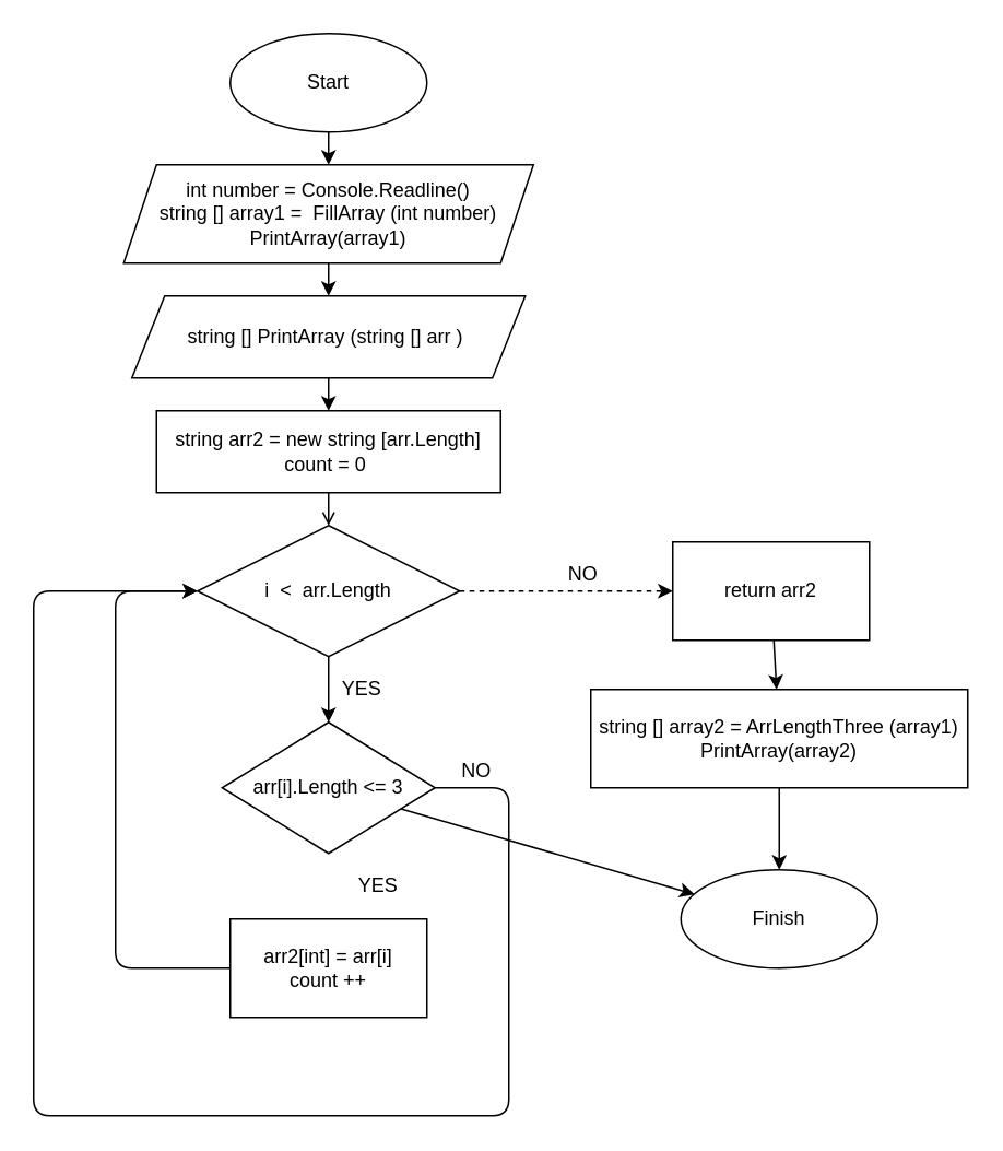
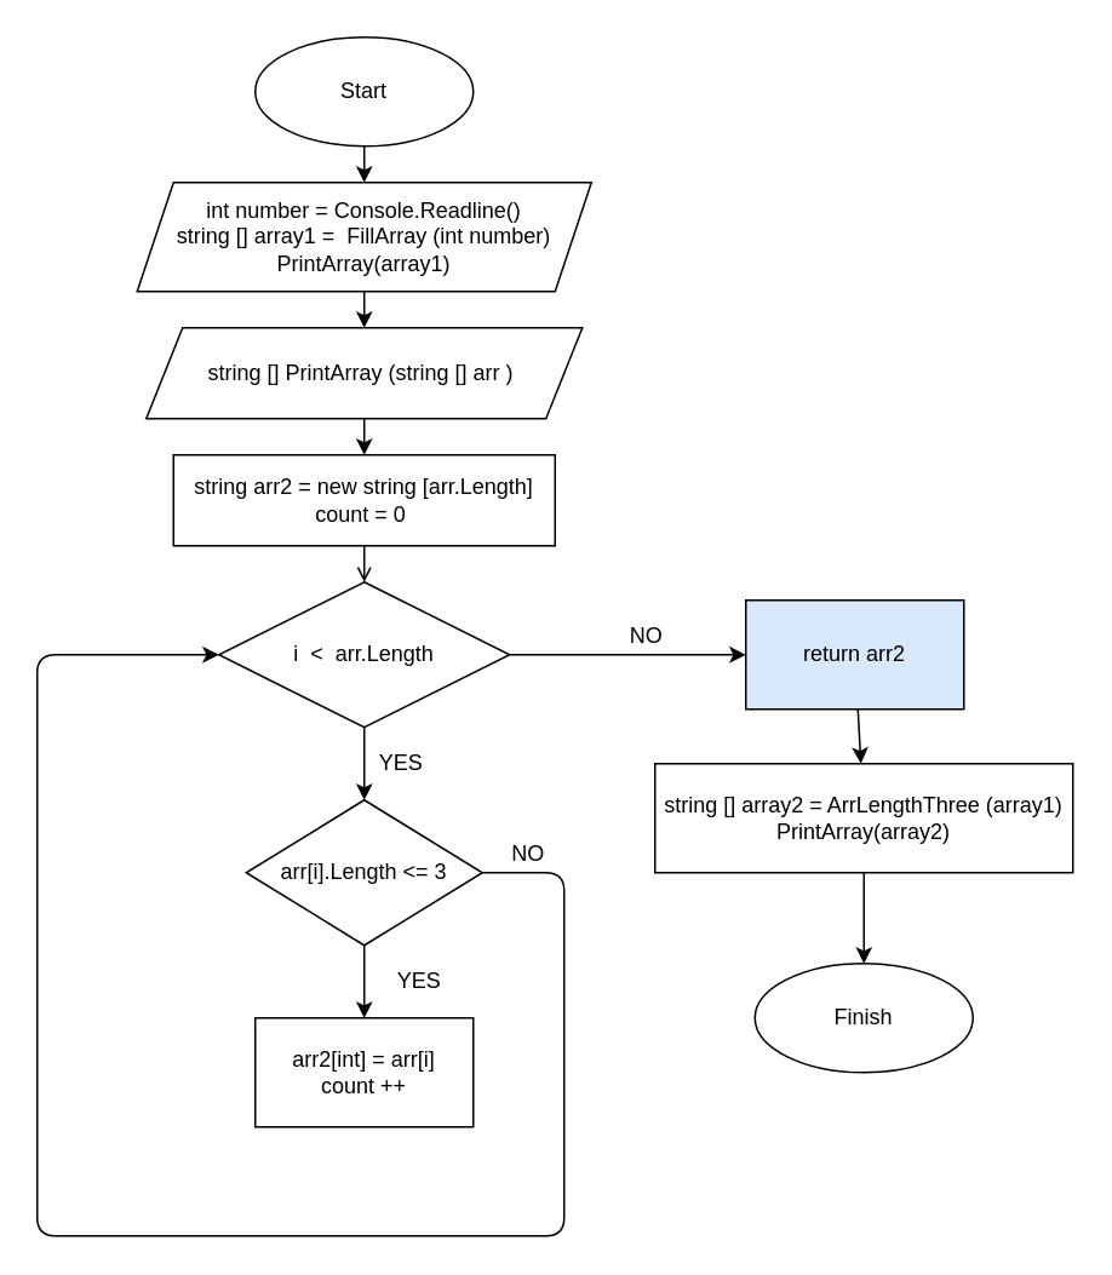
- <mxCell id="11" value="" style="edgeStyle=none;html=1;dashed=1;" edge="1" parent="1" source="12" target="21"><mxGeometry relative="1" as="geometry" /></mxCell>
+ <mxCell id="11" value="" style="edgeStyle=none;html=1;" edge="1" parent="1" source="12" target="21"><mxGeometry relative="1" as="geometry" /></mxCell>
- <mxCell id="21" value="return arr2" style="whiteSpace=wrap;html=1;" vertex="1" parent="1"><mxGeometry x="410" y="330" width="120" height="60" as="geometry" /></mxCell>
+ <mxCell id="21" value="return arr2" style="whiteSpace=wrap;html=1;fillColor=#dae8fc;" vertex="1" parent="1"><mxGeometry x="410" y="330" width="120" height="60" as="geometry" /></mxCell>
- <mxCell id="17" style="edgeStyle=none;html=1;entryX=0;entryY=0.5;entryDx=0;entryDy=0;" edge="1" parent="1" source="18" target="12"><mxGeometry relative="1" as="geometry"><Array as="points"><mxPoint x="70" y="590" /><mxPoint x="70" y="360" /></Array></mxGeometry></mxCell>
- <mxCell id="13" value="" style="edgeStyle=none;html=1;" edge="1" parent="1" source="15" target="26"><mxGeometry relative="1" as="geometry" /></mxCell>
+ <mxCell id="13" value="" style="edgeStyle=none;html=1;" edge="1" parent="1" source="15" target="18"><mxGeometry relative="1" as="geometry" /></mxCell>
